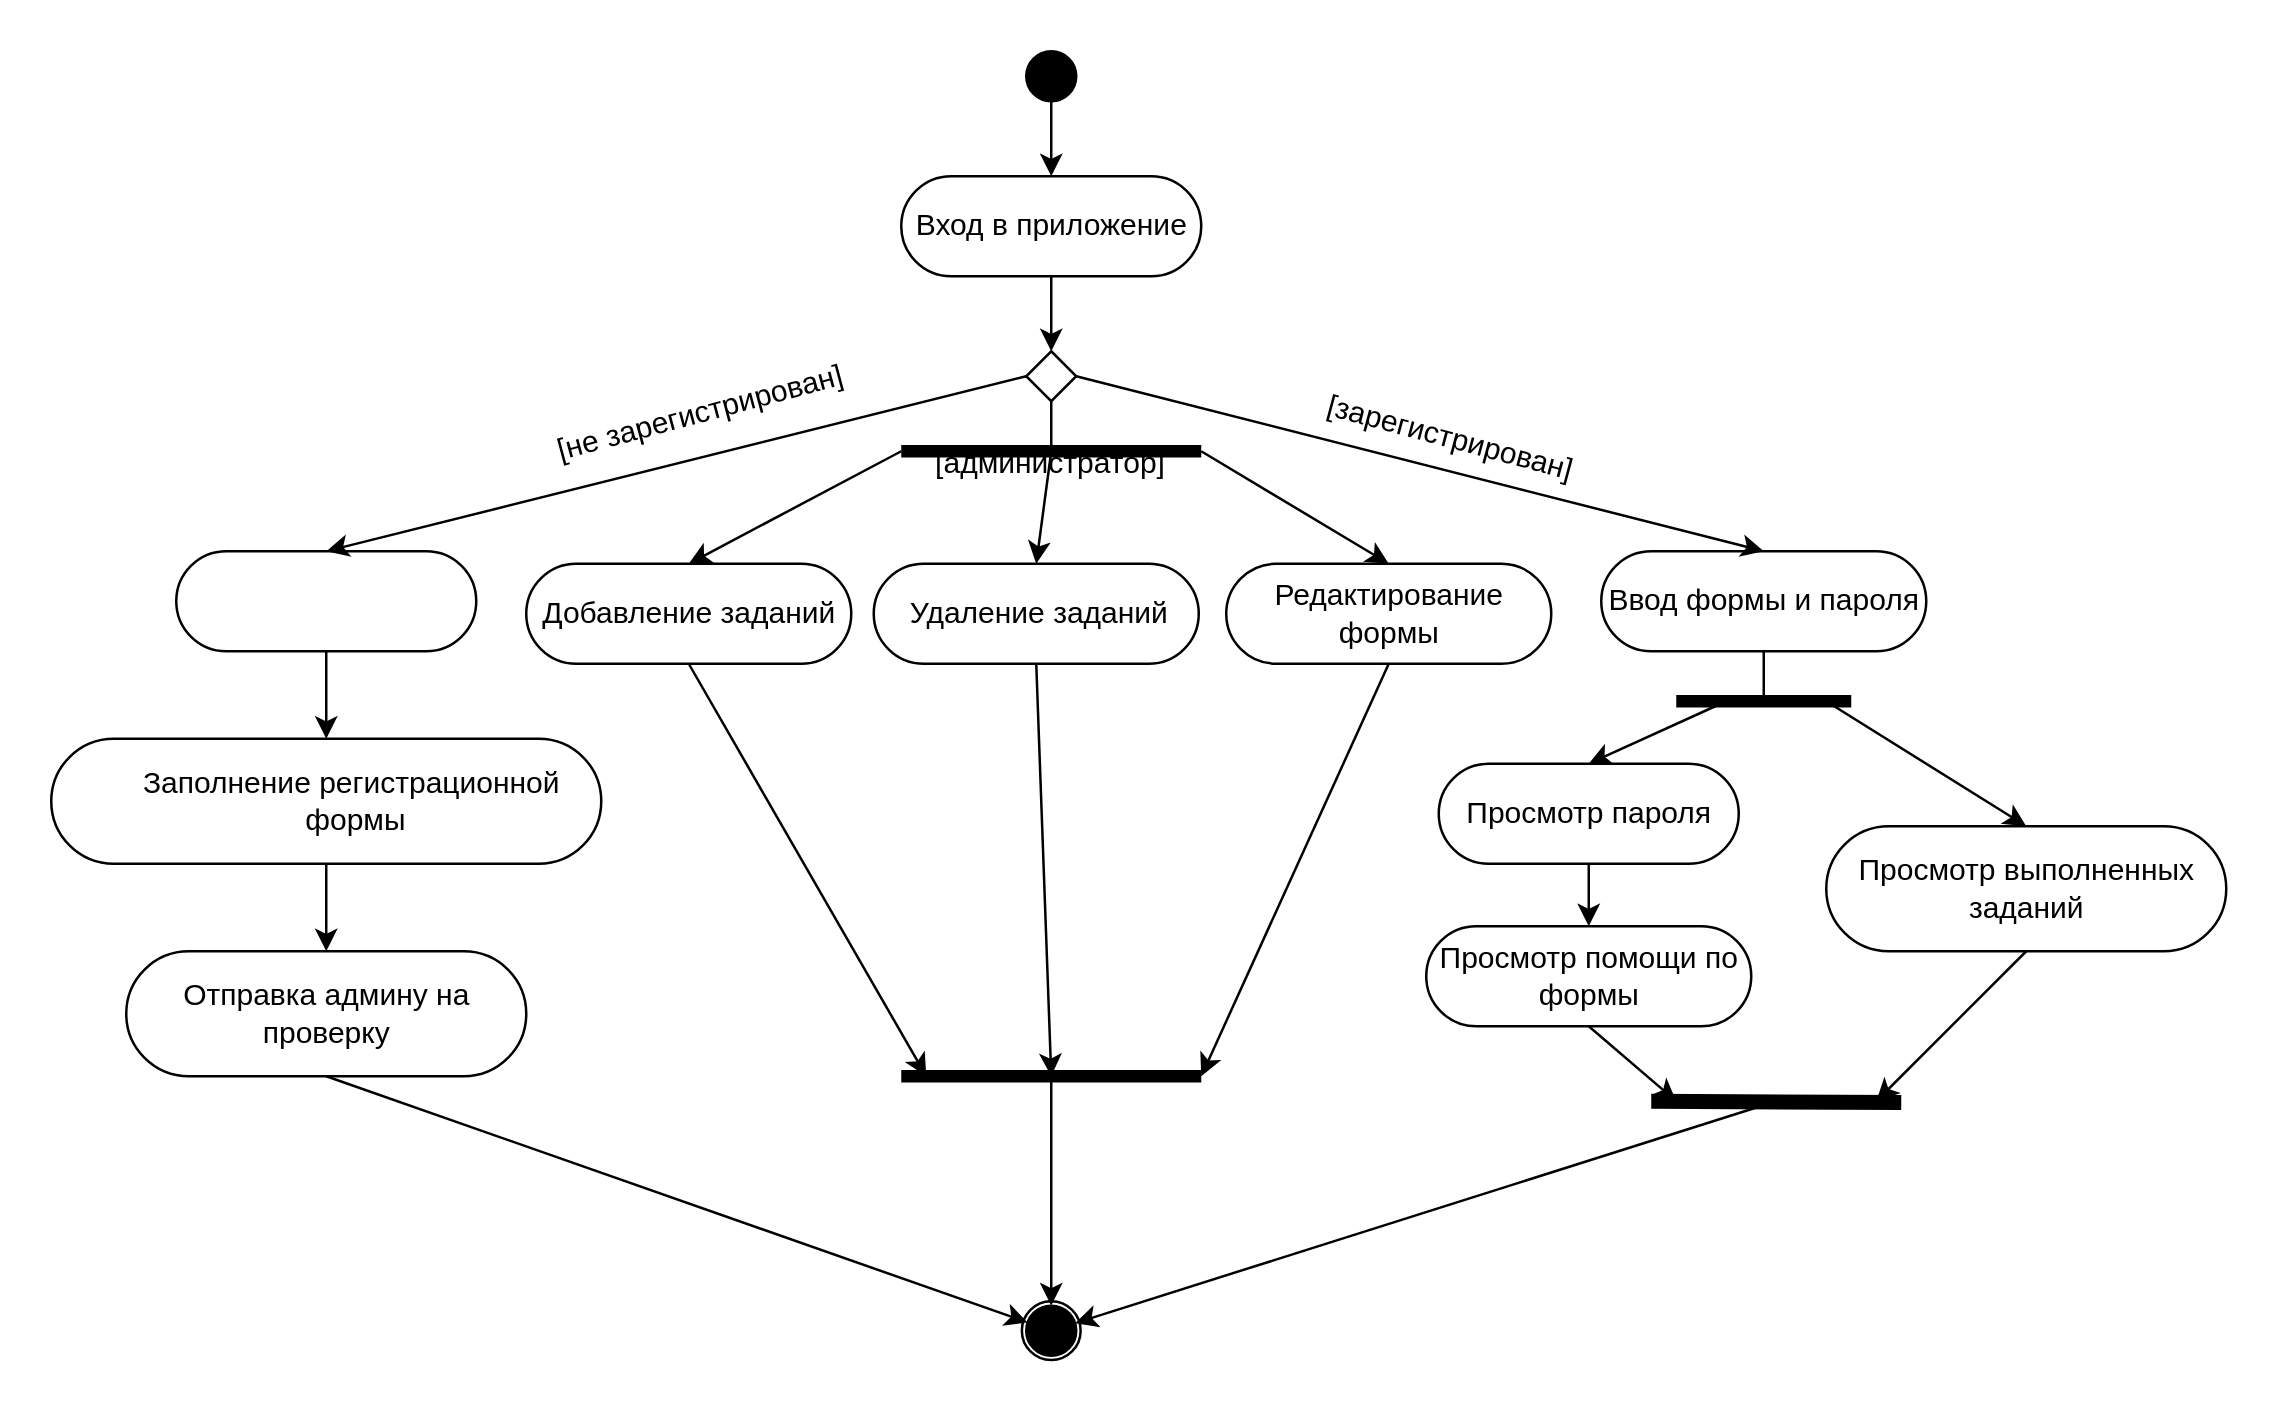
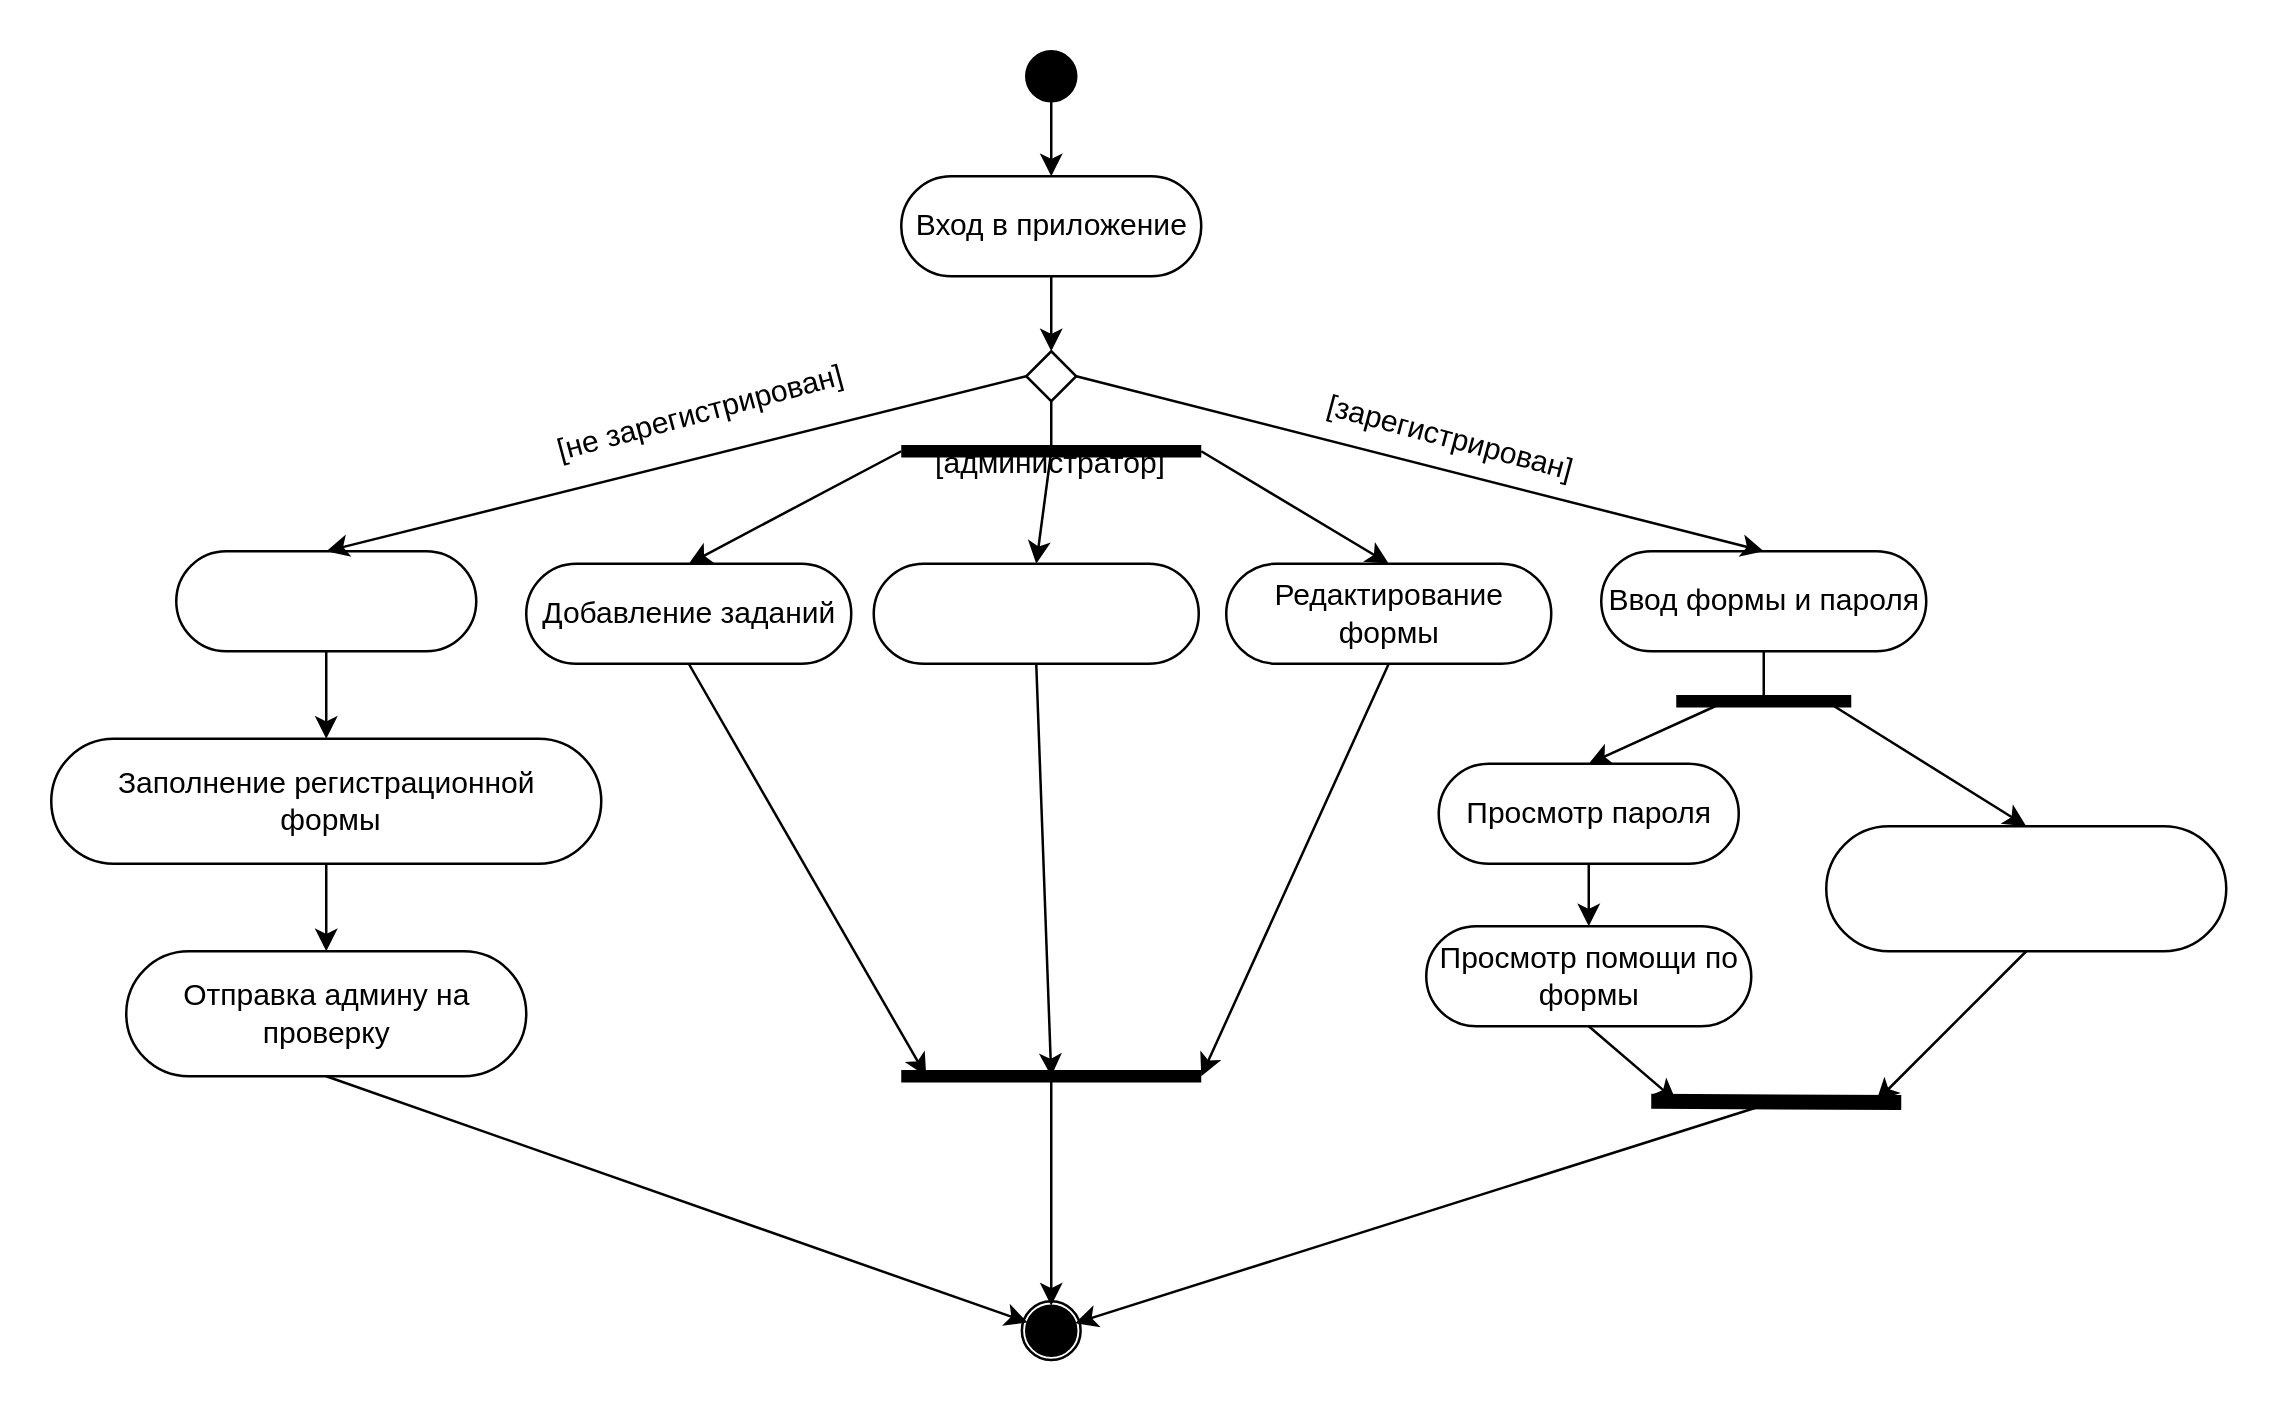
- <mxCell id="33" value="Удаление заданий" style="text;html=1;align=center;verticalAlign=middle;resizable=0;points=[];autosize=1;strokeColor=none;fillColor=none;fontSize=12;fontFamily=Helvetica;fontColor=default;" parent="1" vertex="1"><mxGeometry x="350" y="230" width="130" height="30" as="geometry" /></mxCell>
- <mxCell id="15" value="Заполнение регистрационной&lt;br&gt;&amp;nbsp;формы" style="text;html=1;align=center;verticalAlign=middle;resizable=0;points=[];autosize=1;strokeColor=none;fillColor=none;fontSize=12;fontFamily=Helvetica;fontColor=default;" parent="1" vertex="1"><mxGeometry x="45" y="300" width="190" height="40" as="geometry" /></mxCell>
+ <mxCell id="15" value="Заполнение регистрационной&lt;br&gt;&amp;nbsp;формы" style="text;html=1;align=center;verticalAlign=middle;resizable=0;points=[];autosize=1;strokeColor=none;fillColor=none;fontSize=12;fontFamily=Helvetica;fontColor=default;" parent="1" vertex="1"><mxGeometry x="35" y="300" width="190" height="40" as="geometry" /></mxCell>
- <mxCell id="40" value="Просмотр выполненных&lt;br&gt;заданий" style="text;html=1;align=center;verticalAlign=middle;resizable=0;points=[];autosize=1;strokeColor=none;fillColor=none;fontSize=12;fontFamily=Helvetica;fontColor=default;" parent="1" vertex="1"><mxGeometry x="730" y="335" width="160" height="40" as="geometry" /></mxCell>
